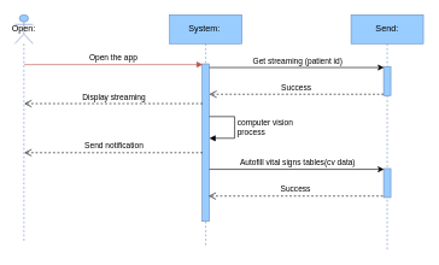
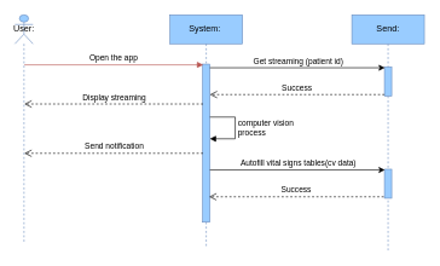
- <mxCell id="2" value="Open:" style="shape=umlLifeline;perimeter=lifelinePerimeter;whiteSpace=wrap;html=1;container=1;dropTarget=0;collapsible=0;recursiveResize=0;outlineConnect=0;portConstraint=eastwest;newEdgeStyle={&quot;curved&quot;:0,&quot;rounded&quot;:0};participant=umlActor;fillColor=#99CCFF;strokeColor=#6c8ebf;" vertex="1" parent="1"><mxGeometry x="20" y="20" width="25" height="315" as="geometry" /></mxCell>
+ <mxCell id="2" value="User:" style="shape=umlLifeline;perimeter=lifelinePerimeter;whiteSpace=wrap;html=1;container=1;dropTarget=0;collapsible=0;recursiveResize=0;outlineConnect=0;portConstraint=eastwest;newEdgeStyle={&quot;curved&quot;:0,&quot;rounded&quot;:0};participant=umlActor;fillColor=#99CCFF;strokeColor=#6c8ebf;" vertex="1" parent="1"><mxGeometry x="20" y="20" width="25" height="315" as="geometry" /></mxCell>
